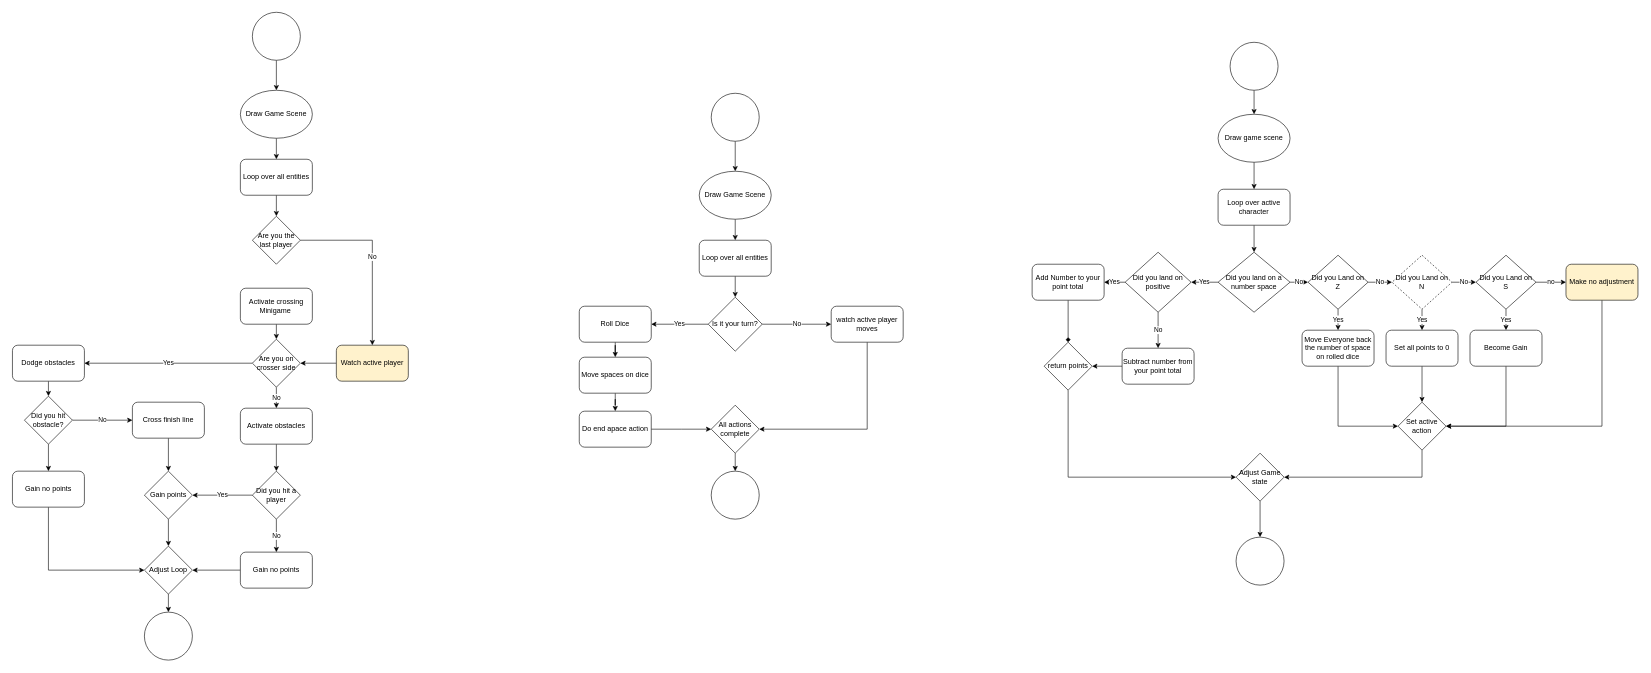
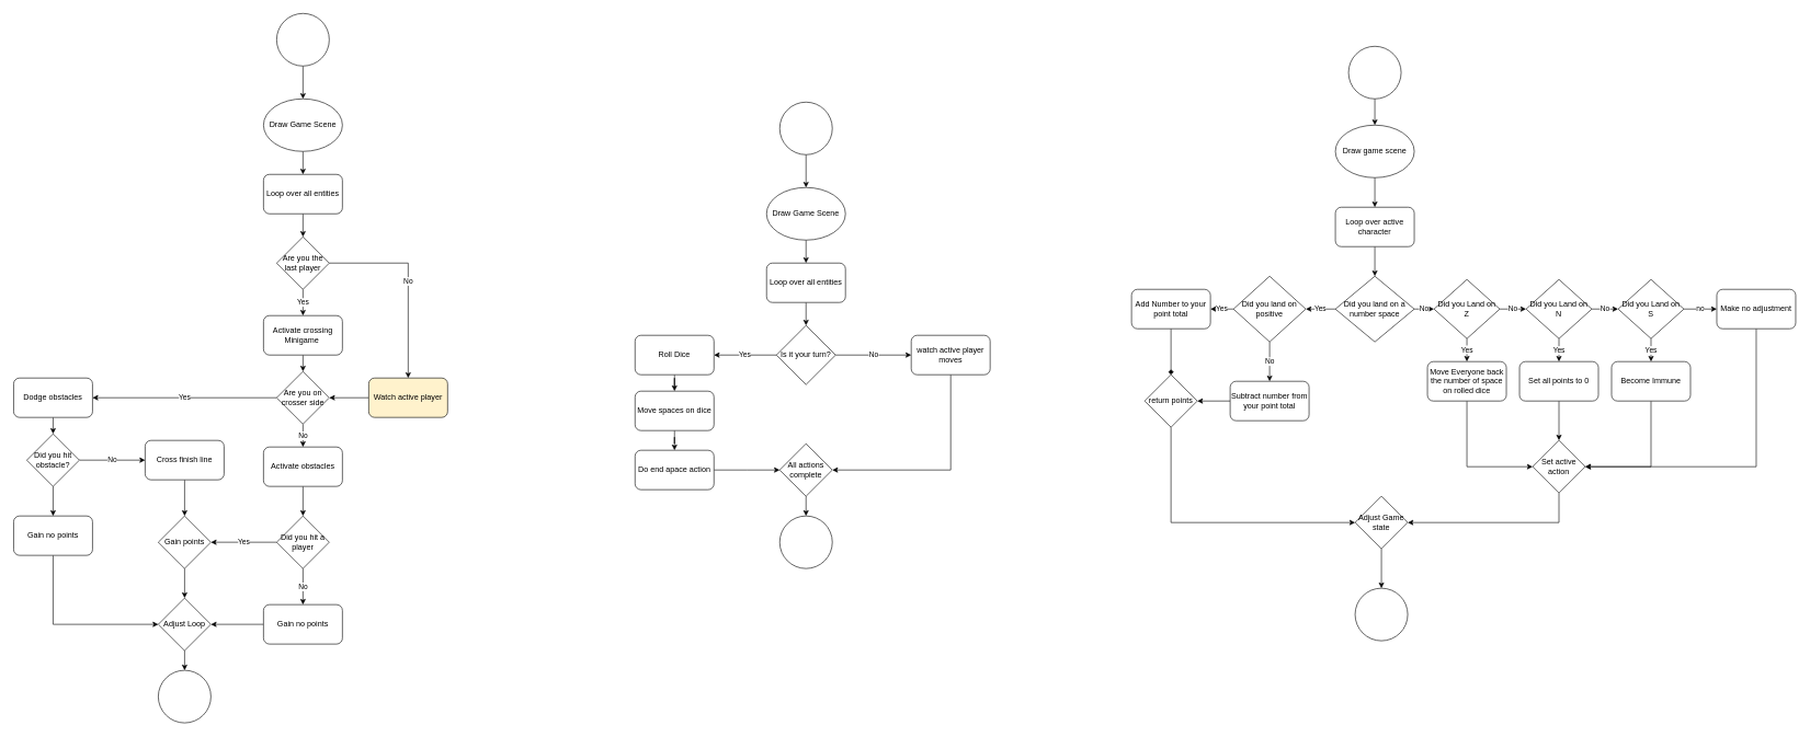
+ <mxCell id="66" value="Yes" style="edgeStyle=orthogonalEdgeStyle;rounded=0;orthogonalLoop=1;jettySize=auto;html=1;exitX=0.5;exitY=1;exitDx=0;exitDy=0;entryX=0.5;entryY=0;entryDx=0;entryDy=0;" edge="1" parent="1" source="67" target="69"><mxGeometry relative="1" as="geometry" /></mxCell>
- <mxCell id="47" value="Did you Land on N" style="rhombus;whiteSpace=wrap;html=1;dashed=1;" vertex="1" parent="1"><mxGeometry x="2320" y="425" width="100" height="90" as="geometry" /></mxCell>
+ <mxCell id="47" value="Did you Land on N" style="rhombus;whiteSpace=wrap;html=1;" vertex="1" parent="1"><mxGeometry x="2320" y="425" width="100" height="90" as="geometry" /></mxCell>
- <mxCell id="98" value="Make no adjustment" style="rounded=1;whiteSpace=wrap;html=1;fillColor=#fff2cc;" vertex="1" parent="1"><mxGeometry x="2610" y="440" width="120" height="60" as="geometry" /></mxCell>
+ <mxCell id="98" value="Make no adjustment" style="rounded=1;whiteSpace=wrap;html=1;" vertex="1" parent="1"><mxGeometry x="2610" y="440" width="120" height="60" as="geometry" /></mxCell>
- <mxCell id="44" value="Become Gain" style="rounded=1;whiteSpace=wrap;html=1;" vertex="1" parent="1"><mxGeometry x="2450" y="550" width="120" height="60" as="geometry" /></mxCell>
+ <mxCell id="44" value="Become Immune" style="rounded=1;whiteSpace=wrap;html=1;" vertex="1" parent="1"><mxGeometry x="2450" y="550" width="120" height="60" as="geometry" /></mxCell>
